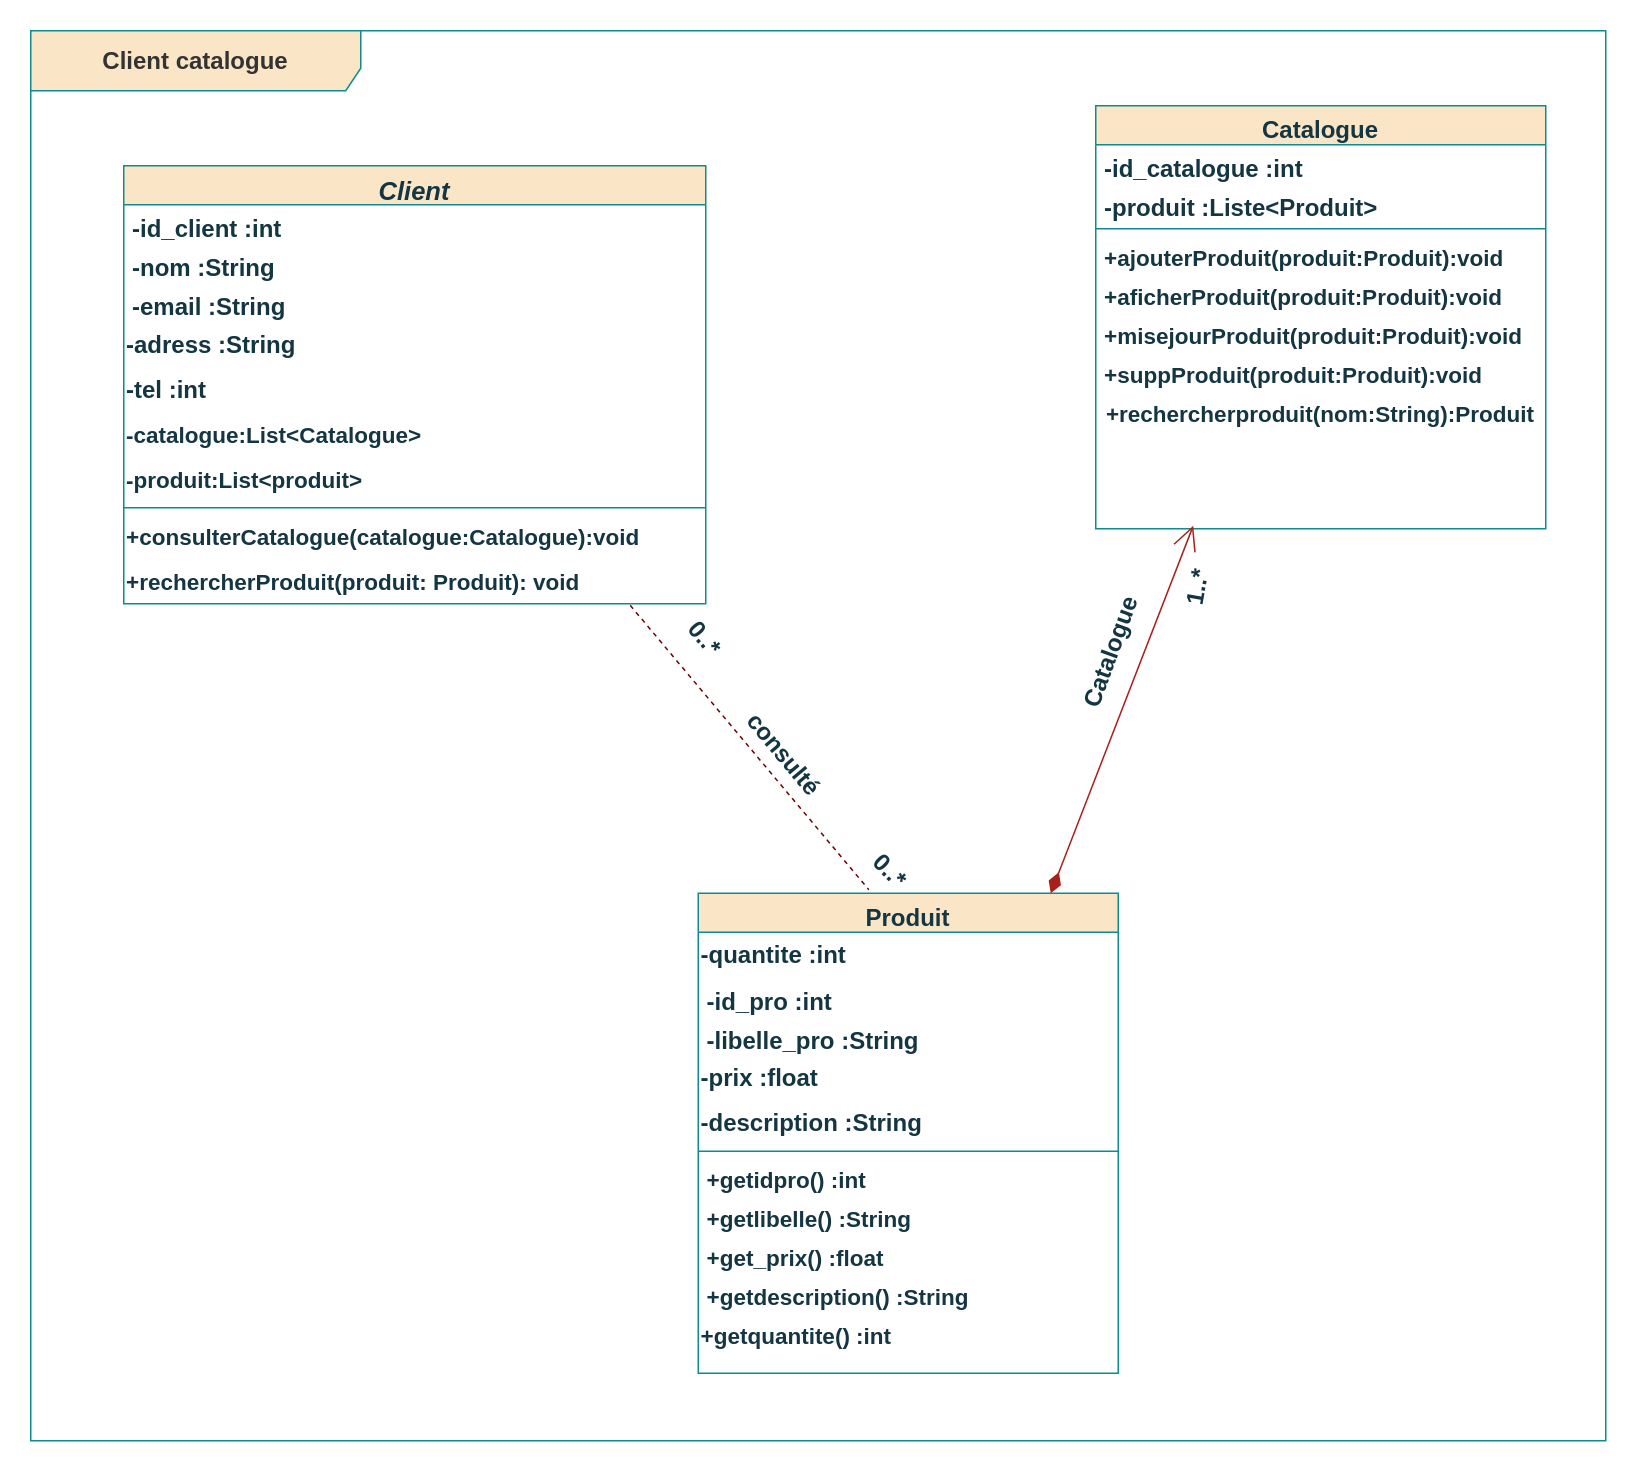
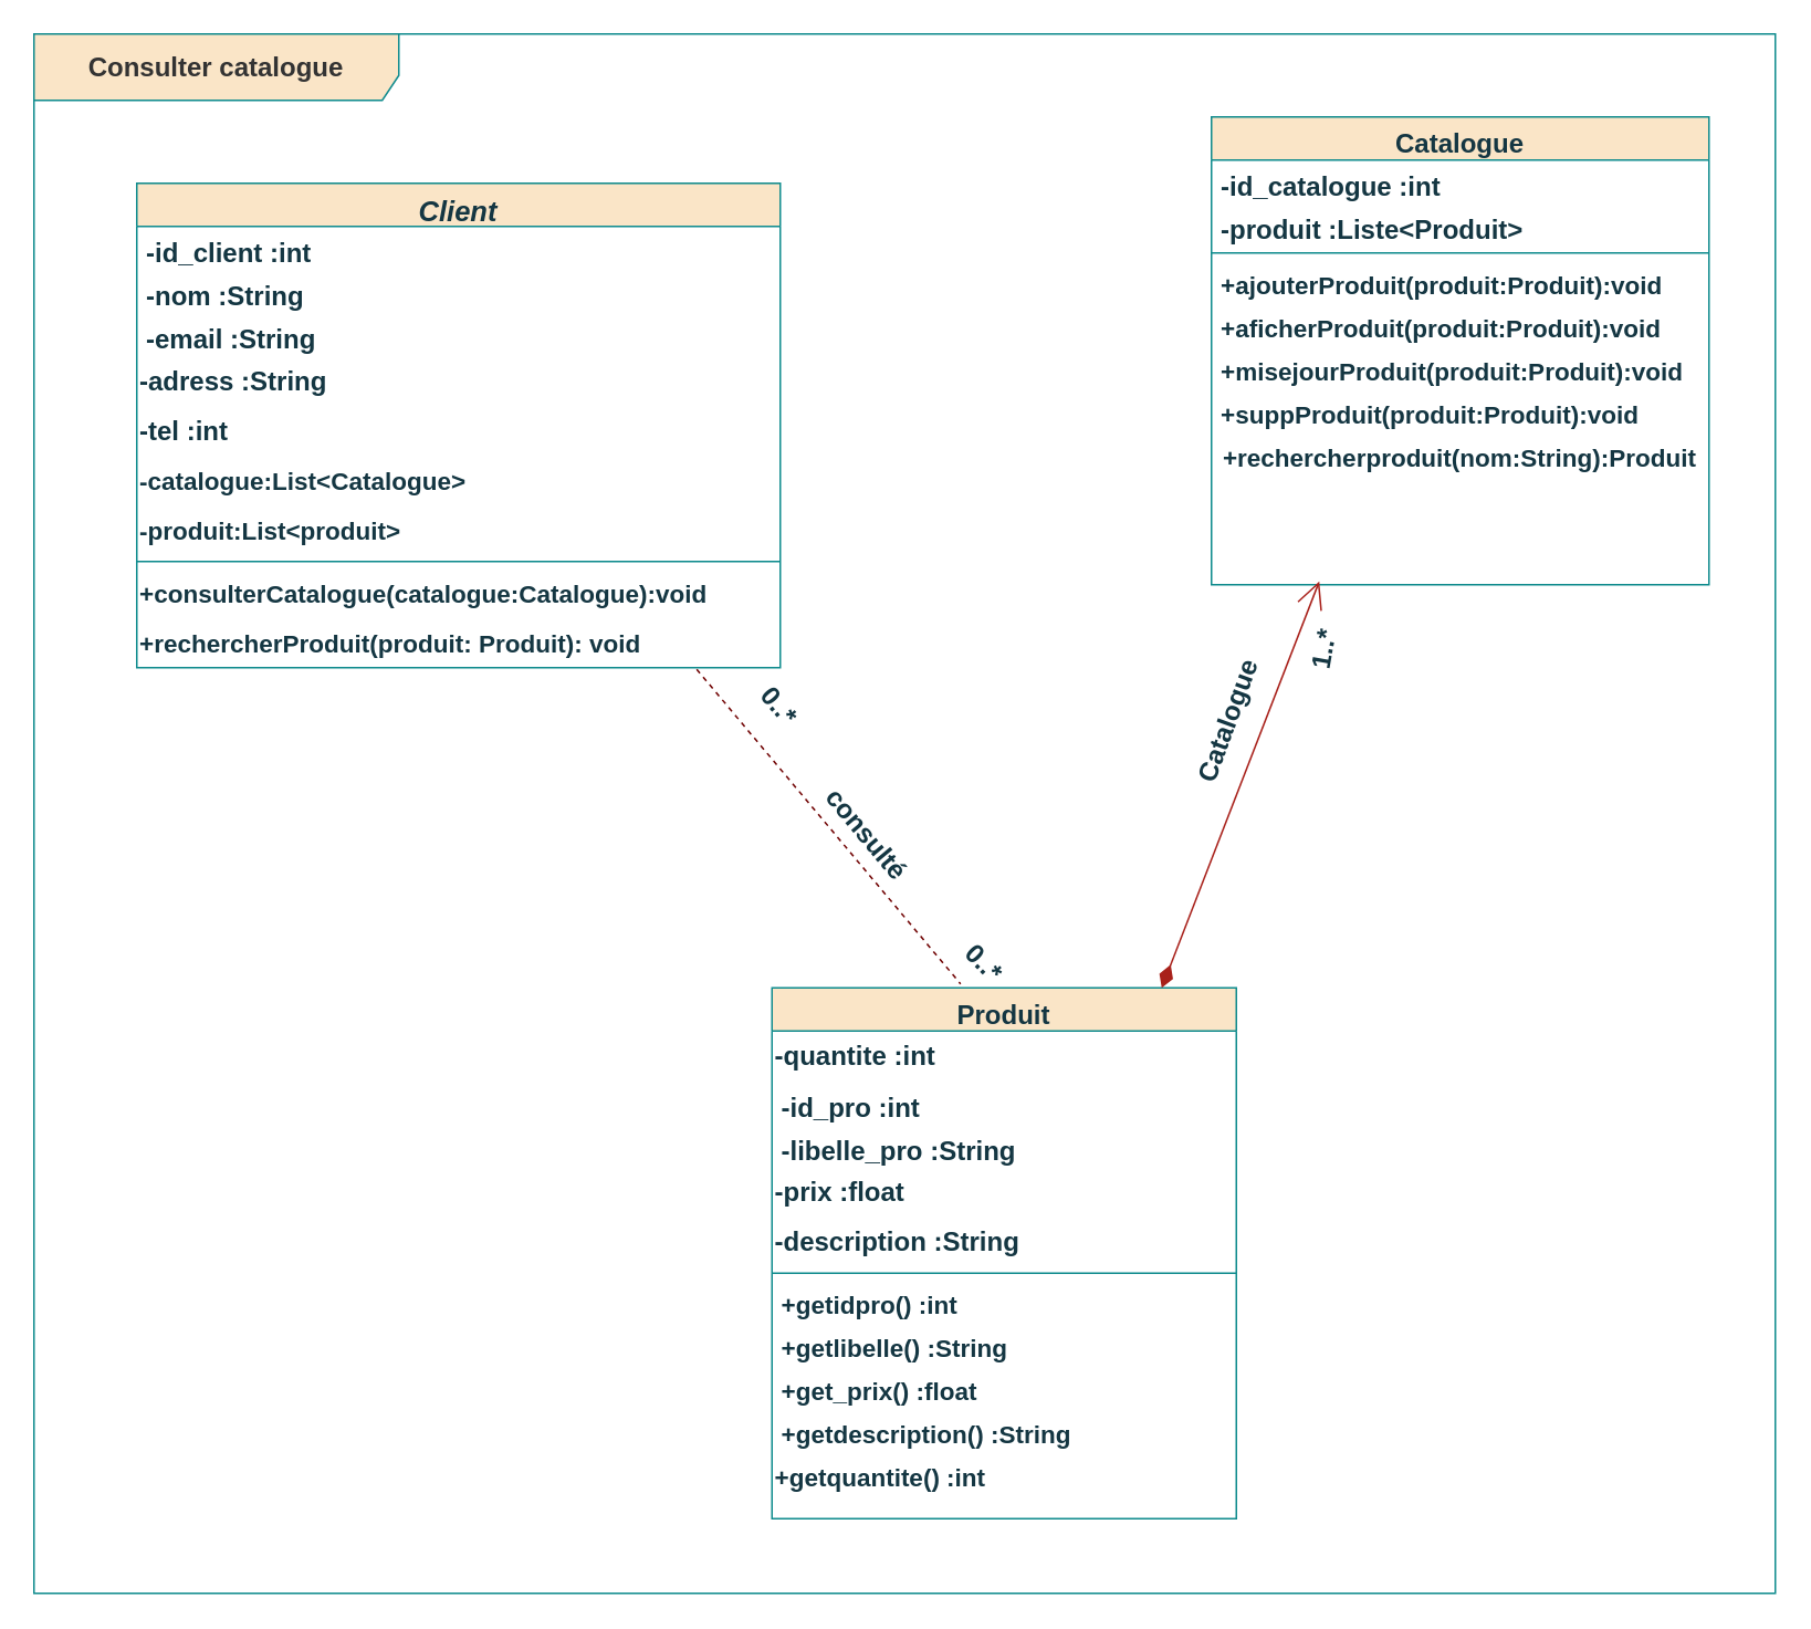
- <mxCell id="37" value="&lt;b style=&quot;&quot;&gt;&lt;font color=&quot;#333333&quot;&gt;Client catalogue&lt;/font&gt;&lt;/b&gt;" style="shape=umlFrame;whiteSpace=wrap;html=1;pointerEvents=0;fontSize=16;width=220;height=40;fillColor=#FAE5C7;strokeColor=#0F8B8D;swimlaneFillColor=none;labelBackgroundColor=none;fontColor=#143642;" parent="1" vertex="1"><mxGeometry x="20" y="20" width="1050" height="940" as="geometry" /></mxCell>
+ <mxCell id="37" value="&lt;b style=&quot;&quot;&gt;&lt;font color=&quot;#333333&quot;&gt;Consulter catalogue&lt;/font&gt;&lt;/b&gt;" style="shape=umlFrame;whiteSpace=wrap;html=1;pointerEvents=0;fontSize=16;width=220;height=40;fillColor=#FAE5C7;strokeColor=#0F8B8D;swimlaneFillColor=none;labelBackgroundColor=none;fontColor=#143642;" parent="1" vertex="1"><mxGeometry x="20" y="20" width="1050" height="940" as="geometry" /></mxCell>
